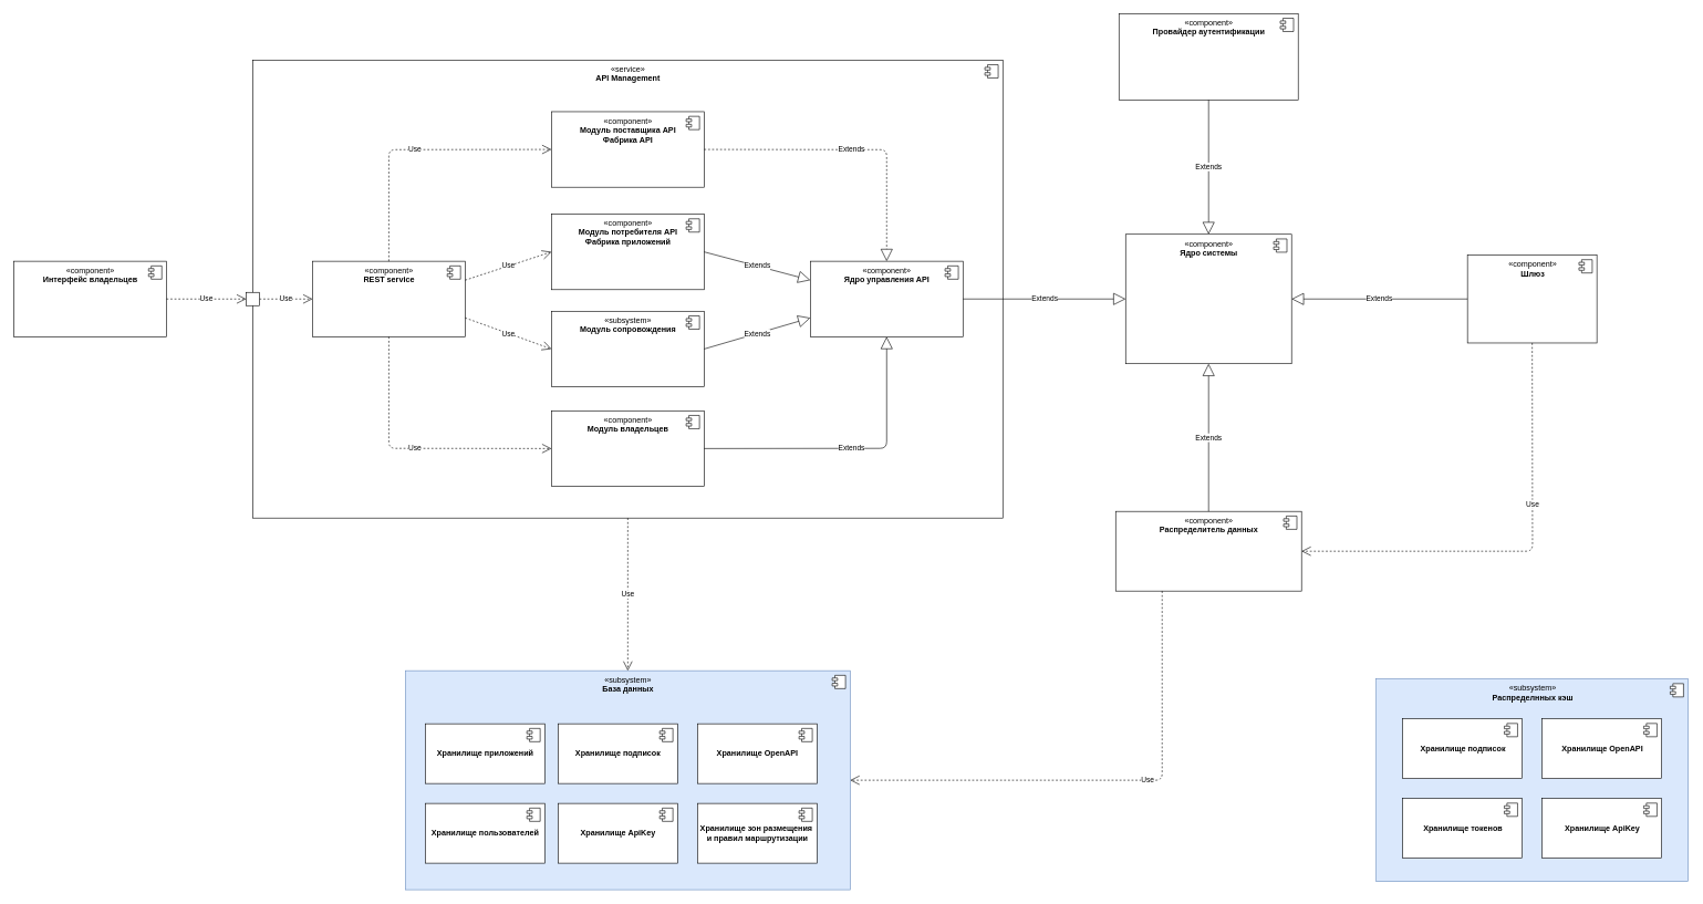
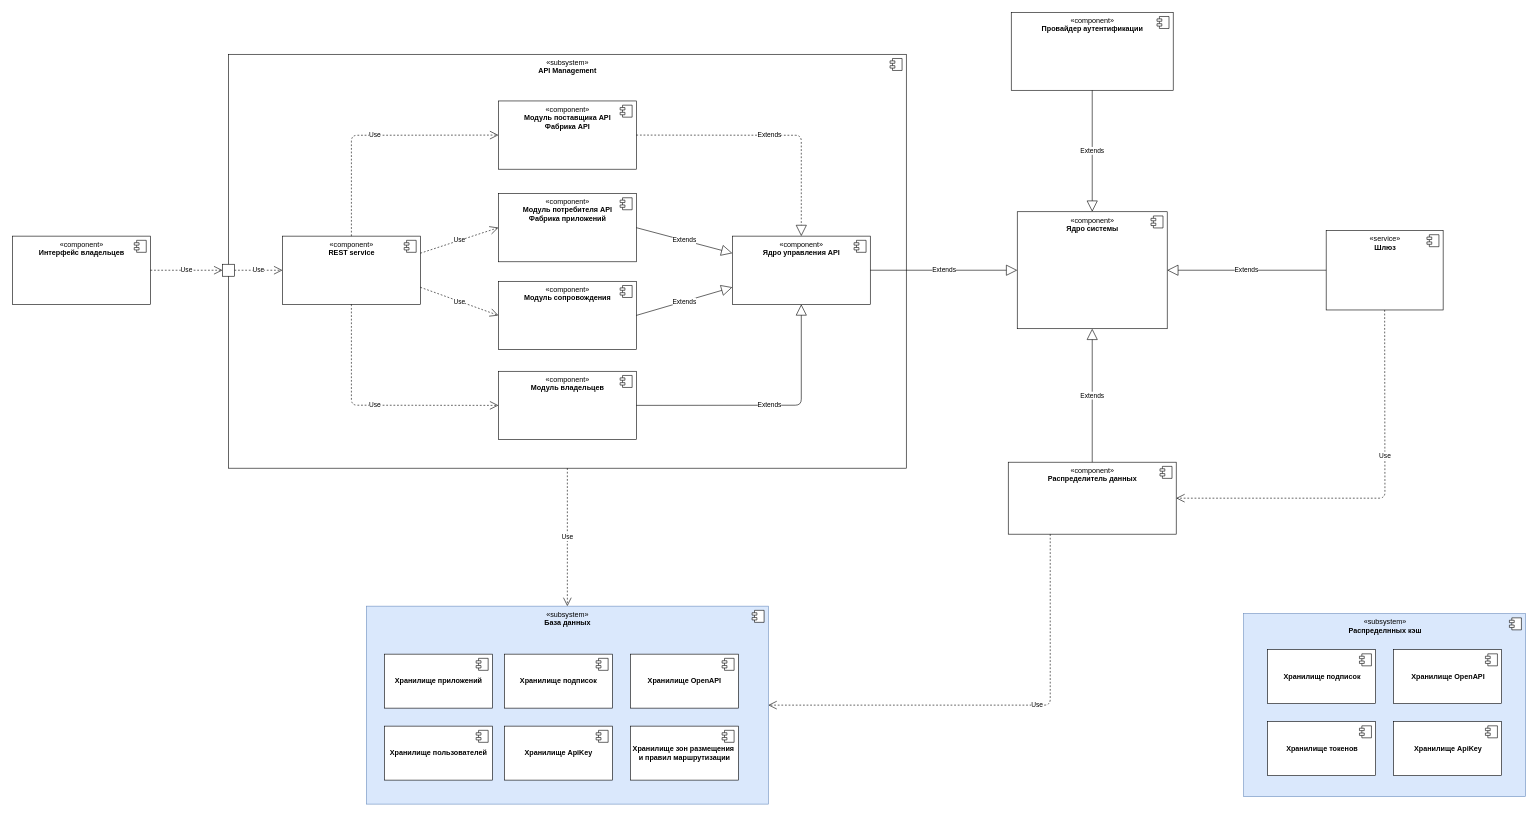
- <mxCell id="2" value="«service»&lt;br&gt;&lt;b&gt;API Management&lt;/b&gt;" style="html=1;dropTarget=0;verticalAlign=top;" parent="1" vertex="1"><mxGeometry x="380" y="90" width="1130" height="690" as="geometry" /></mxCell>
+ <mxCell id="2" value="«subsystem»&lt;br&gt;&lt;b&gt;API Management&lt;/b&gt;" style="html=1;dropTarget=0;verticalAlign=top;" parent="1" vertex="1"><mxGeometry x="380" y="90" width="1130" height="690" as="geometry" /></mxCell>
- <mxCell id="4" value="&lt;div align=&quot;center&quot;&gt;«component»&lt;/div&gt;&lt;div align=&quot;center&quot;&gt;&lt;b&gt;Шлюз&lt;/b&gt;&lt;br&gt;&lt;/div&gt;" style="html=1;dropTarget=0;align=center;horizontal=1;verticalAlign=top;" parent="1" vertex="1"><mxGeometry x="2210" y="383.75" width="195" height="132.5" as="geometry" /></mxCell>
+ <mxCell id="4" value="&lt;div align=&quot;center&quot;&gt;«service»&lt;/div&gt;&lt;div align=&quot;center&quot;&gt;&lt;b&gt;Шлюз&lt;/b&gt;&lt;br&gt;&lt;/div&gt;" style="html=1;dropTarget=0;align=center;horizontal=1;verticalAlign=top;" parent="1" vertex="1"><mxGeometry x="2210" y="383.75" width="195" height="132.5" as="geometry" /></mxCell>
- <mxCell id="40" value="&lt;div align=&quot;center&quot;&gt;«subsystem»&lt;/div&gt;&lt;div align=&quot;center&quot;&gt;&lt;b&gt;Модуль сопровождения&lt;/b&gt;&lt;/div&gt;" style="html=1;dropTarget=0;align=center;horizontal=1;verticalAlign=top;" parent="1" vertex="1"><mxGeometry x="830" y="468.43" width="230" height="113.75" as="geometry" /></mxCell>
+ <mxCell id="40" value="&lt;div align=&quot;center&quot;&gt;«component»&lt;/div&gt;&lt;div align=&quot;center&quot;&gt;&lt;b&gt;Модуль сопровождения&lt;/b&gt;&lt;/div&gt;" style="html=1;dropTarget=0;align=center;horizontal=1;verticalAlign=top;" parent="1" vertex="1"><mxGeometry x="830" y="468.43" width="230" height="113.75" as="geometry" /></mxCell>
